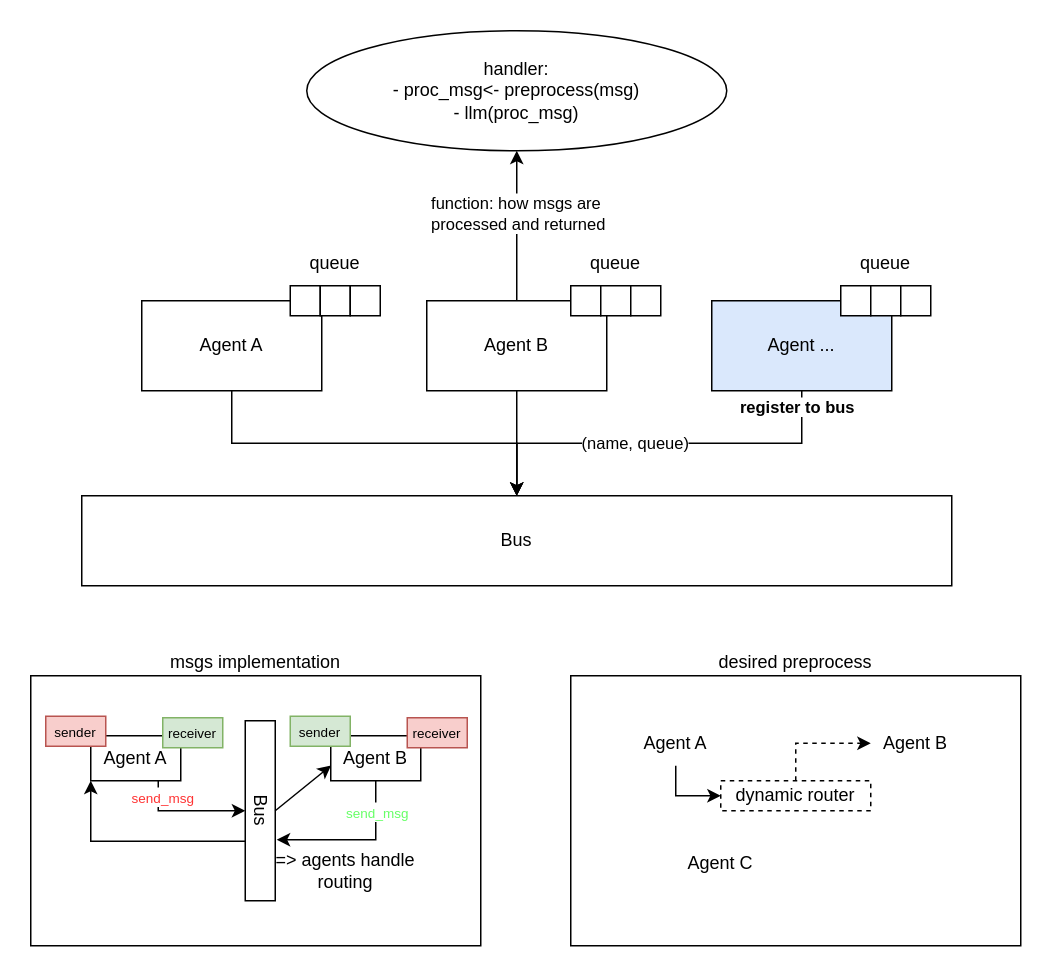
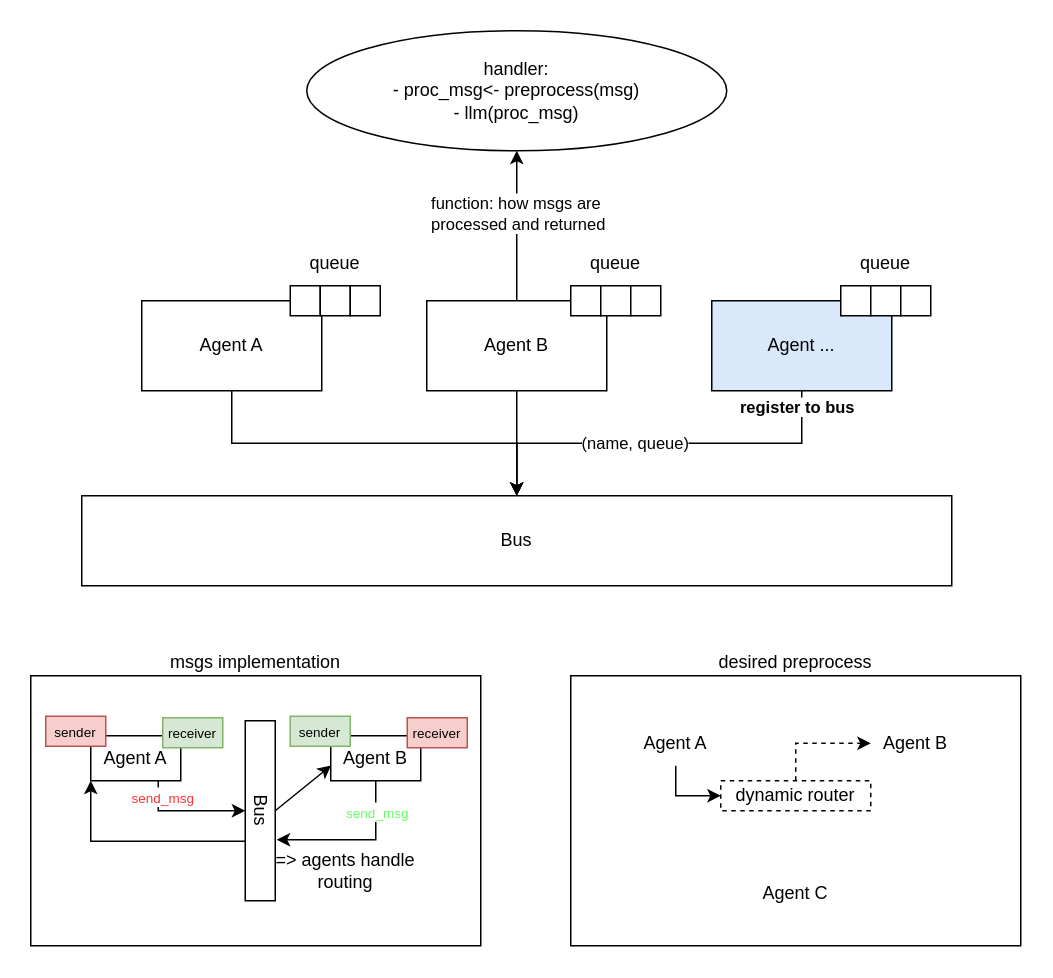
- <mxCell id="23" value="Agent C" style="text;html=1;align=center;verticalAlign=middle;whiteSpace=wrap;rounded=0;" vertex="1" parent="1"><mxGeometry x="450" y="560" width="60" height="30" as="geometry" /></mxCell>
+ <mxCell id="23" value="Agent C" style="text;html=1;align=center;verticalAlign=middle;whiteSpace=wrap;rounded=0;" vertex="1" parent="1"><mxGeometry x="500" y="580" width="60" height="30" as="geometry" /></mxCell>
